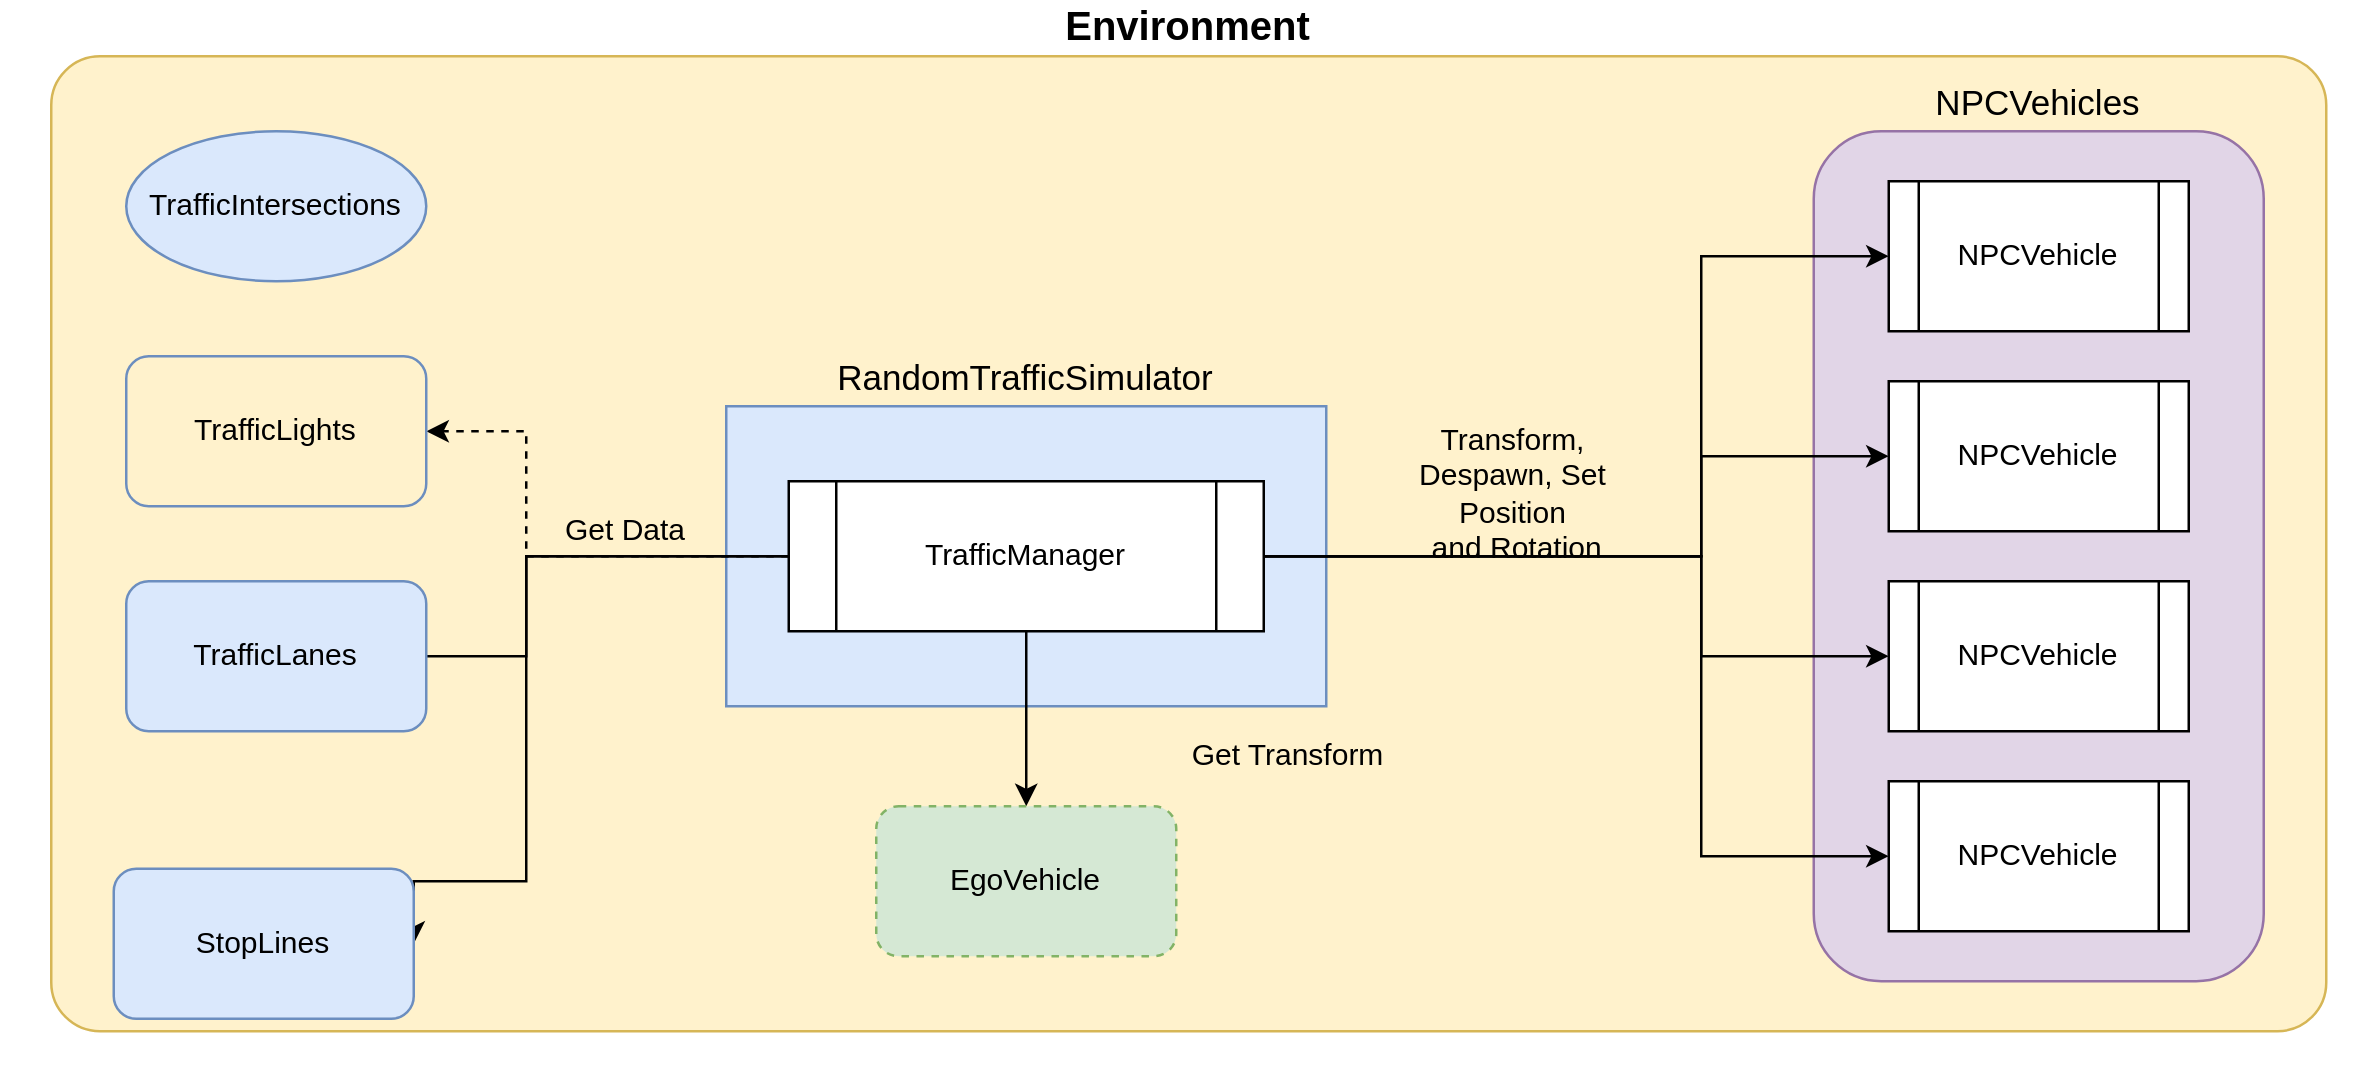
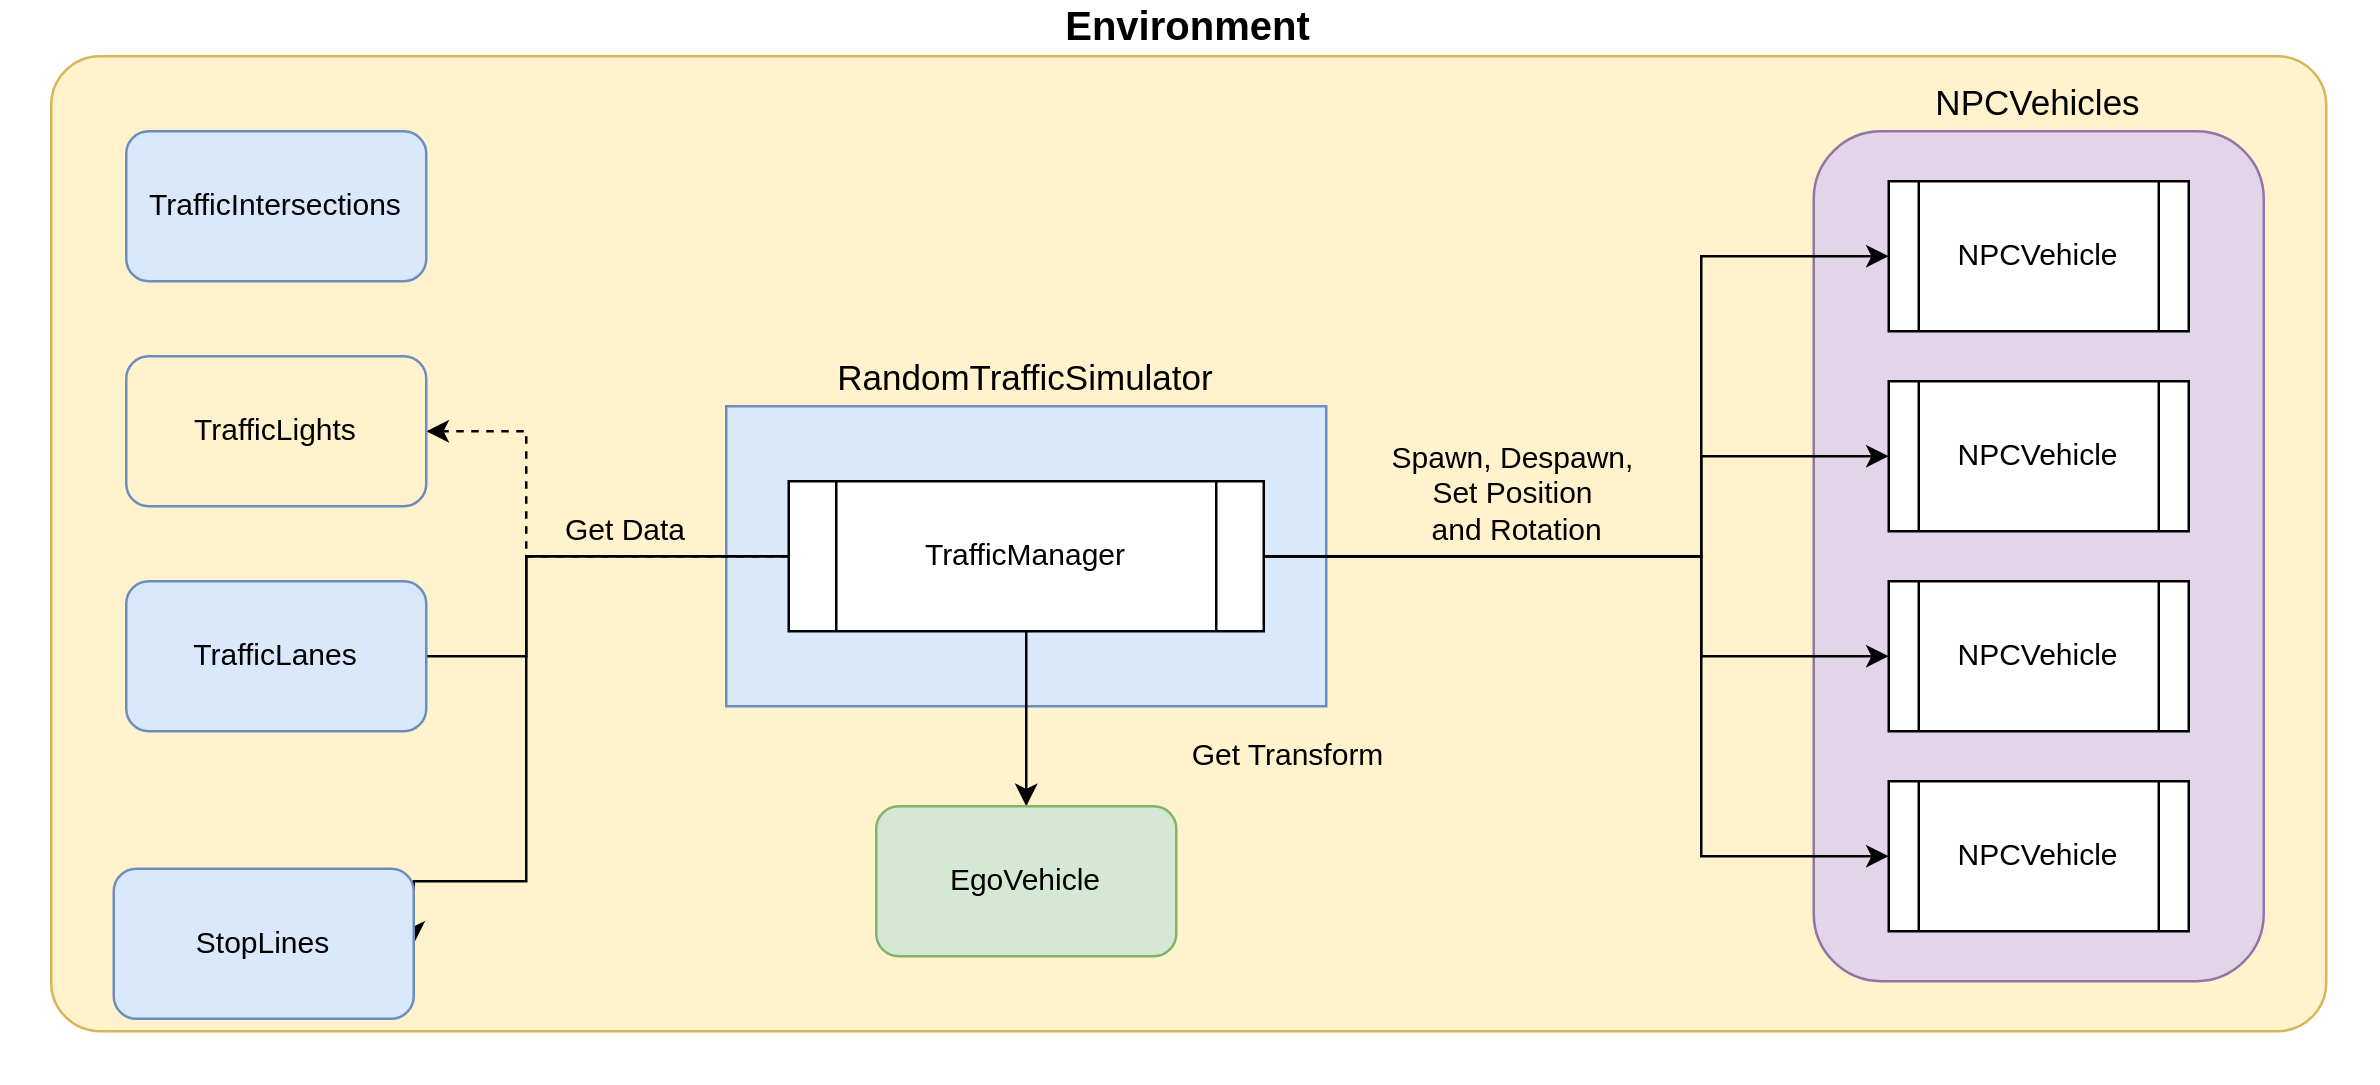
- <mxCell id="24" value="TrafficIntersections" style="ellipse;whiteSpace=wrap;html=1;fillColor=#dae8fc;strokeColor=#6c8ebf;" vertex="1" parent="1"><mxGeometry x="50" y="50" width="120" height="60" as="geometry" /></mxCell>
+ <mxCell id="24" value="TrafficIntersections" style="rounded=1;whiteSpace=wrap;html=1;fillColor=#dae8fc;strokeColor=#6c8ebf;" vertex="1" parent="1"><mxGeometry x="50" y="50" width="120" height="60" as="geometry" /></mxCell>
- <mxCell id="18" value="&lt;div&gt;Transform, Despawn, Set Position&lt;/div&gt;&amp;nbsp;and Rotation" style="text;html=1;strokeColor=none;fillColor=none;align=center;verticalAlign=middle;whiteSpace=wrap;rounded=0;" vertex="1" parent="1"><mxGeometry x="550" y="170" width="110" height="50" as="geometry" /></mxCell>
+ <mxCell id="18" value="&lt;div&gt;Spawn, Despawn, Set Position&lt;/div&gt;&amp;nbsp;and Rotation" style="text;html=1;strokeColor=none;fillColor=none;align=center;verticalAlign=middle;whiteSpace=wrap;rounded=0;" vertex="1" parent="1"><mxGeometry x="550" y="170" width="110" height="50" as="geometry" /></mxCell>
- <mxCell id="19" value="EgoVehicle" style="rounded=1;whiteSpace=wrap;html=1;fillColor=#d5e8d4;strokeColor=#82b366;dashed=1;" vertex="1" parent="1"><mxGeometry x="350" y="320" width="120" height="60" as="geometry" /></mxCell>
+ <mxCell id="19" value="EgoVehicle" style="rounded=1;whiteSpace=wrap;html=1;fillColor=#d5e8d4;strokeColor=#82b366;" vertex="1" parent="1"><mxGeometry x="350" y="320" width="120" height="60" as="geometry" /></mxCell>
